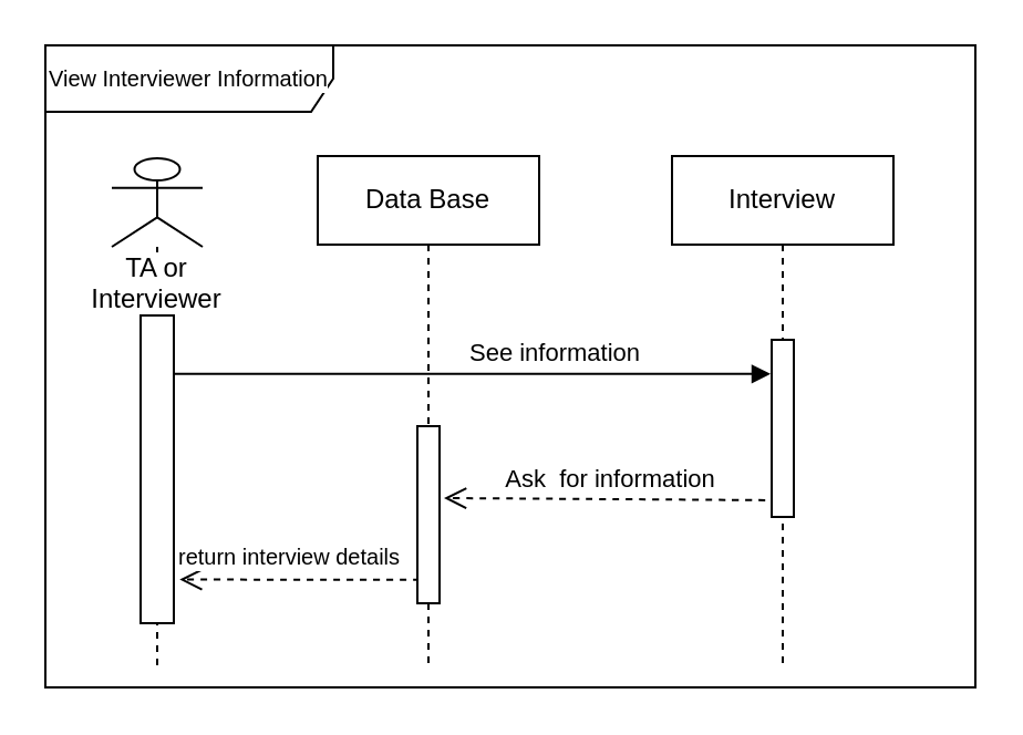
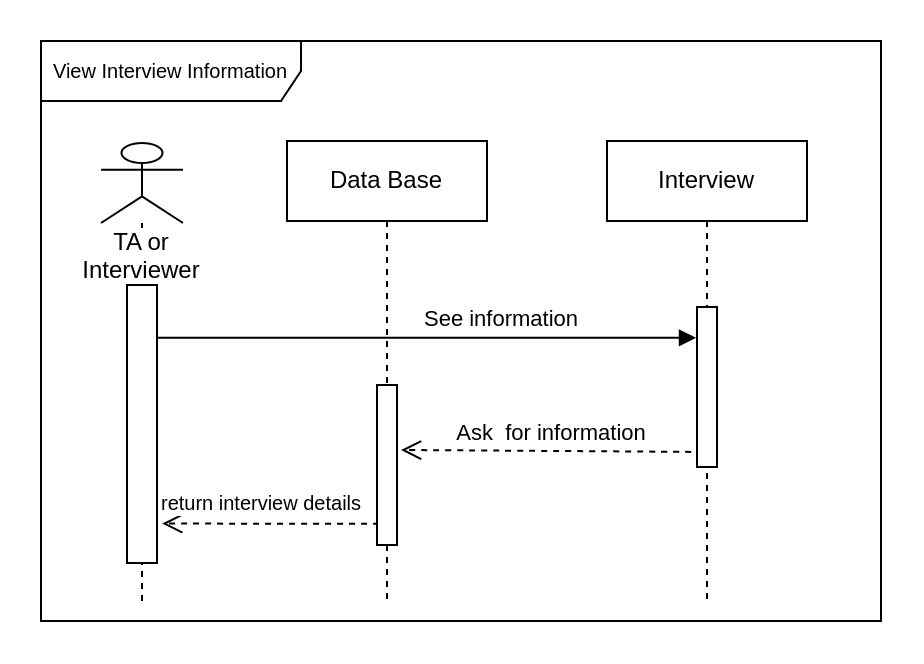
- <mxCell id="11" value="View Interviewer Information" style="shape=umlFrame;whiteSpace=wrap;html=1;labelBackgroundColor=#FFFFFF;fontSize=10;width=130;height=30;" vertex="1" parent="1"><mxGeometry x="20" width="420" height="290" as="geometry" y="20" /></mxCell>
+ <mxCell id="11" value="View Interview Information" style="shape=umlFrame;whiteSpace=wrap;html=1;labelBackgroundColor=#FFFFFF;fontSize=10;width=130;height=30;" vertex="1" parent="1"><mxGeometry x="20" width="420" height="290" as="geometry" y="20" /></mxCell>
